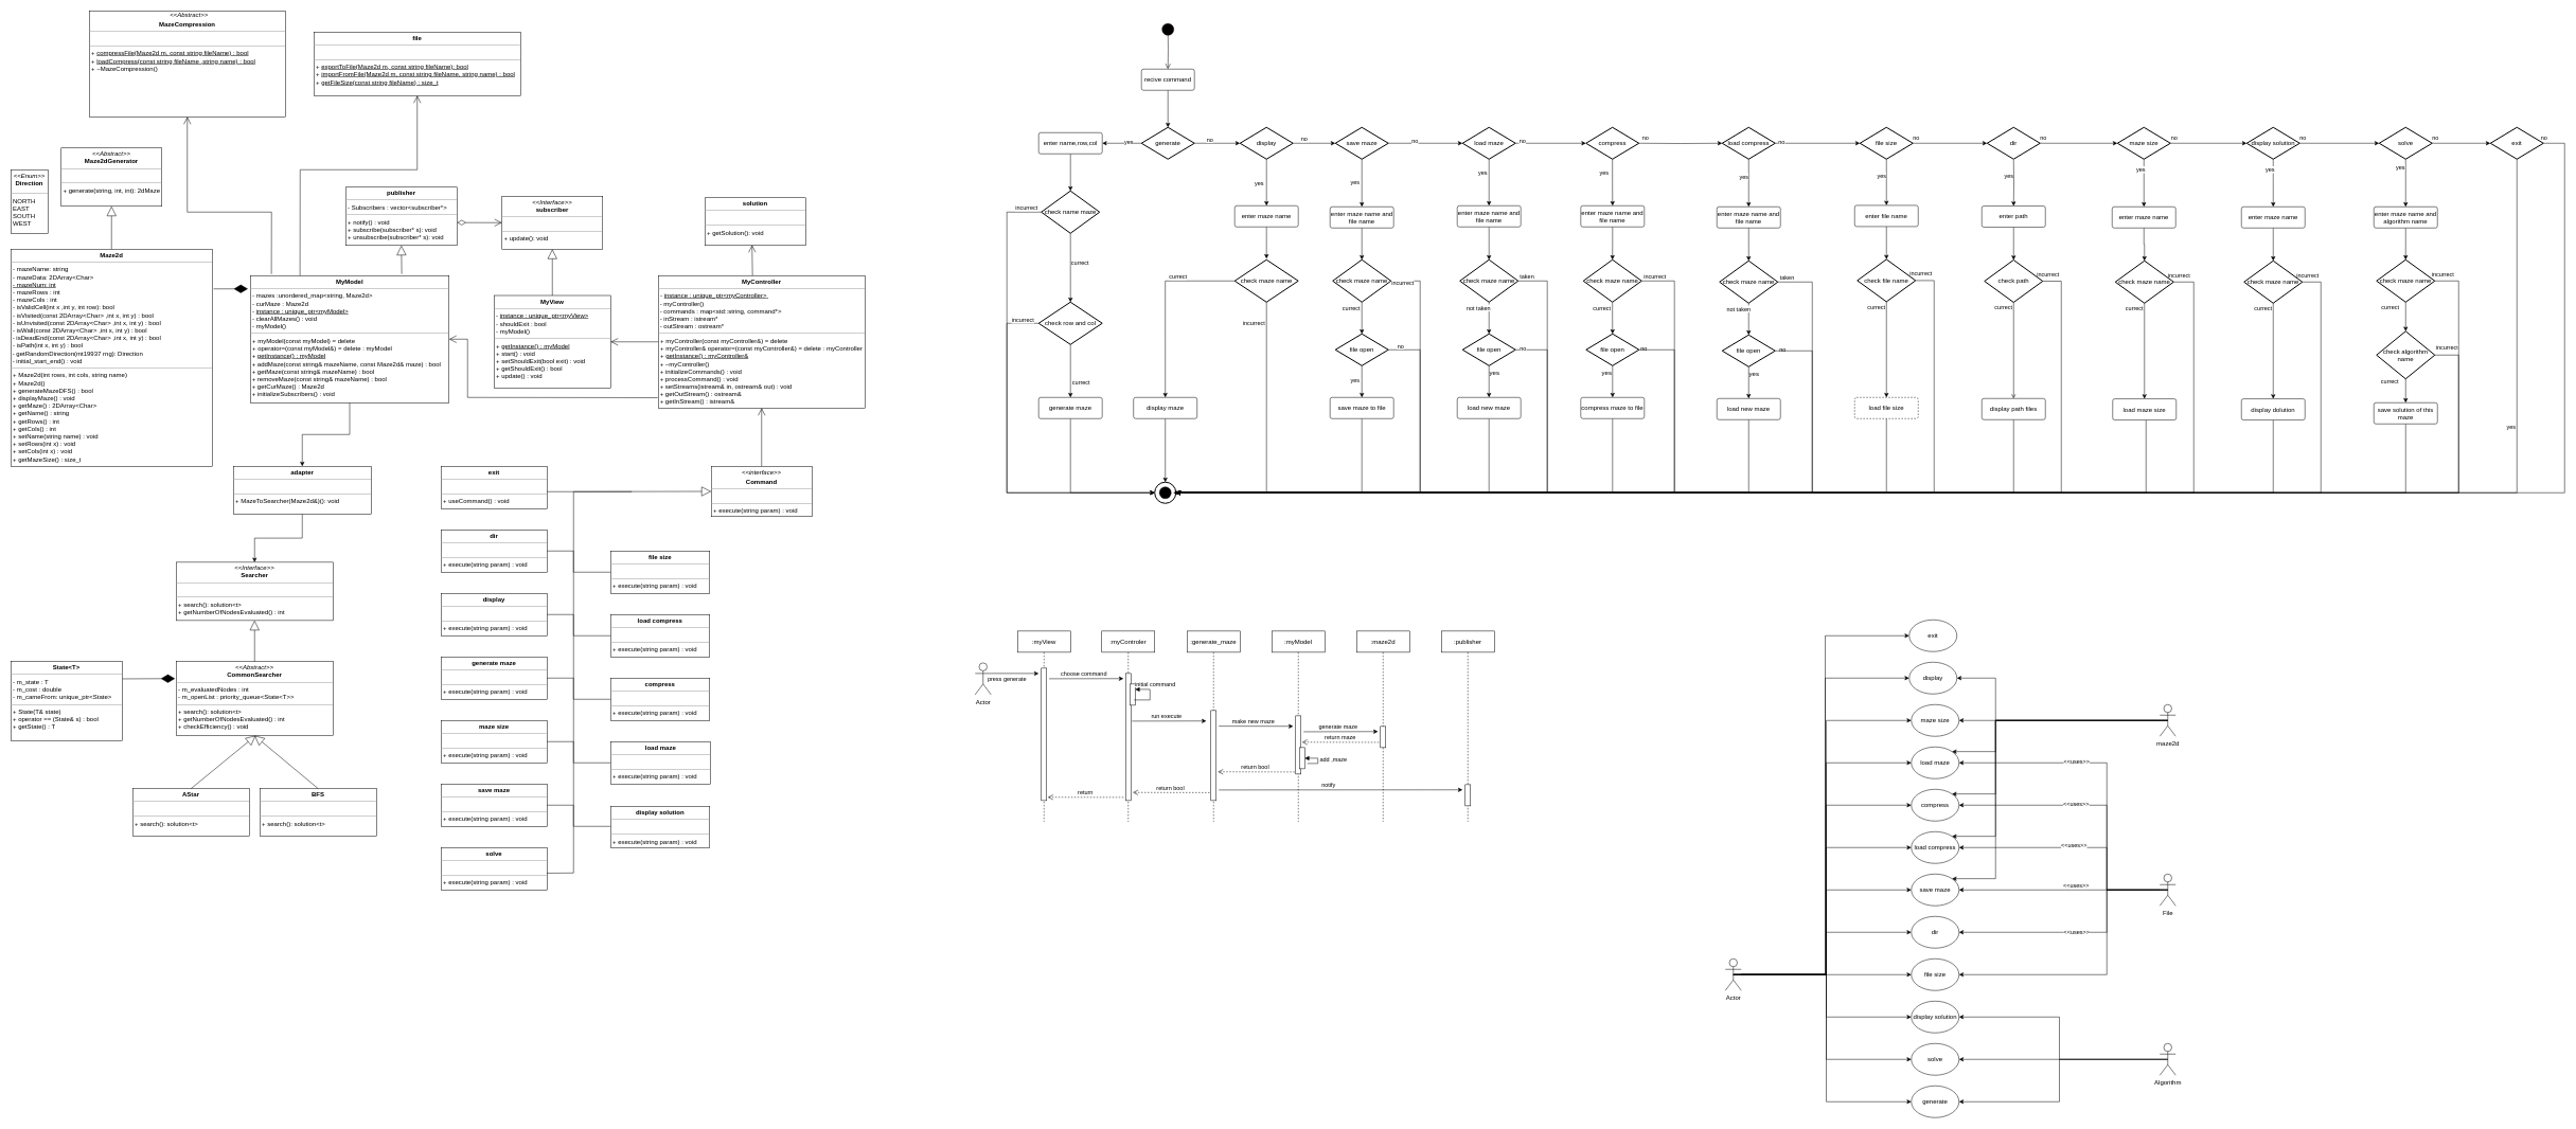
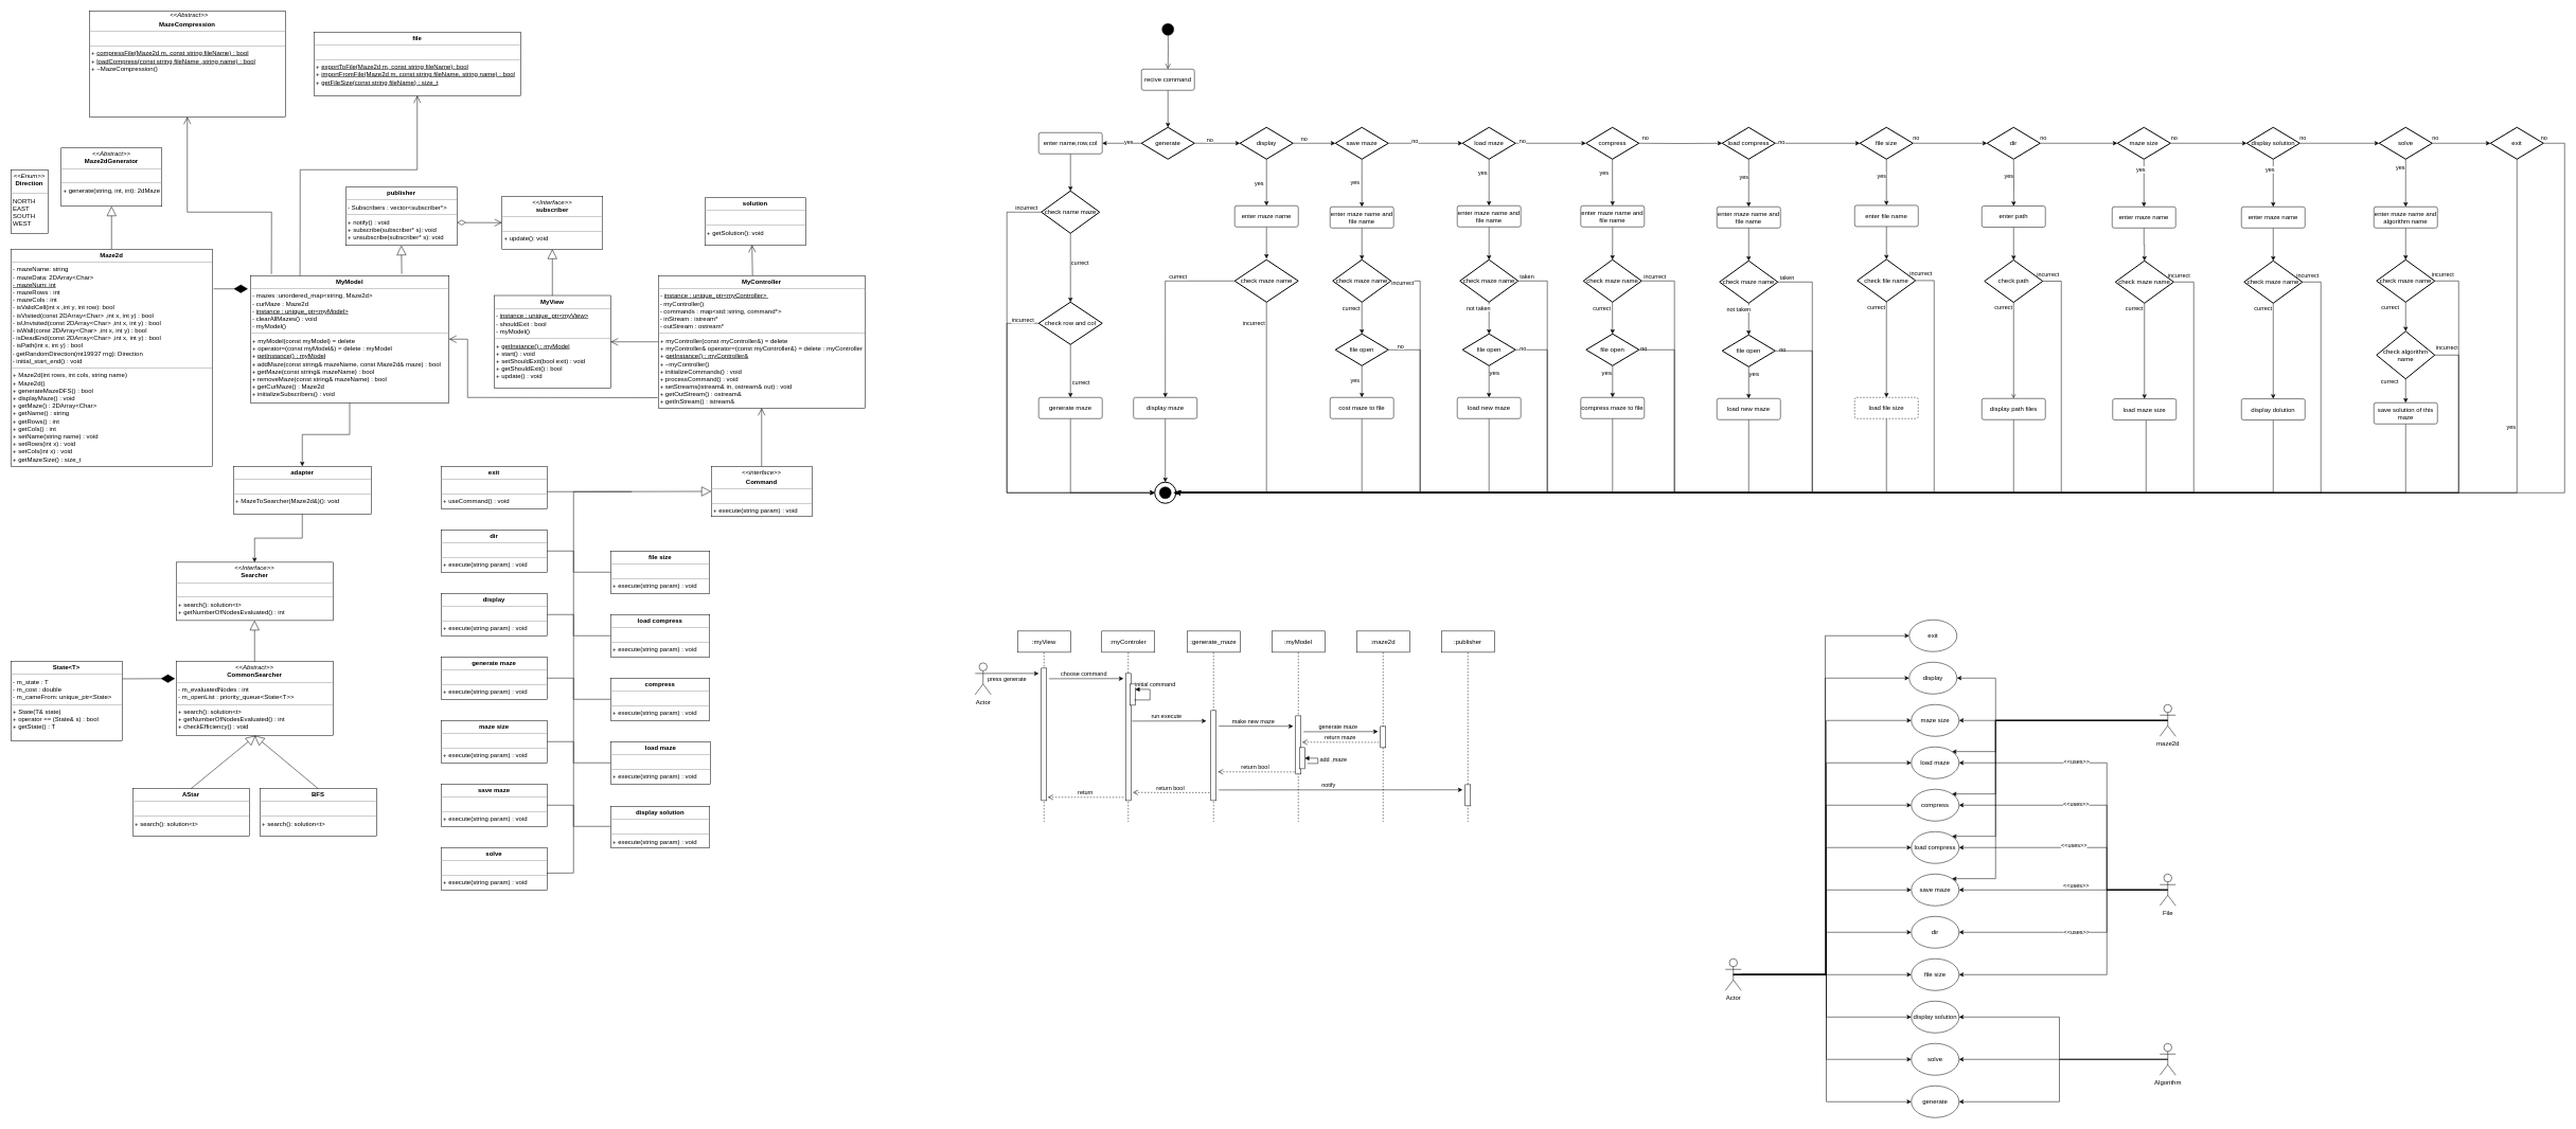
- <mxCell id="73" value="save maze to file" style="rounded=1;arcSize=10;whiteSpace=wrap;html=1;align=center;" vertex="1" parent="1"><mxGeometry x="2509.91" y="750" width="120" height="40" as="geometry" /></mxCell>
+ <mxCell id="73" value="cost maze to file" style="rounded=1;arcSize=10;whiteSpace=wrap;html=1;align=center;" vertex="1" parent="1"><mxGeometry x="2509.91" y="750" width="120" height="40" as="geometry" /></mxCell>
